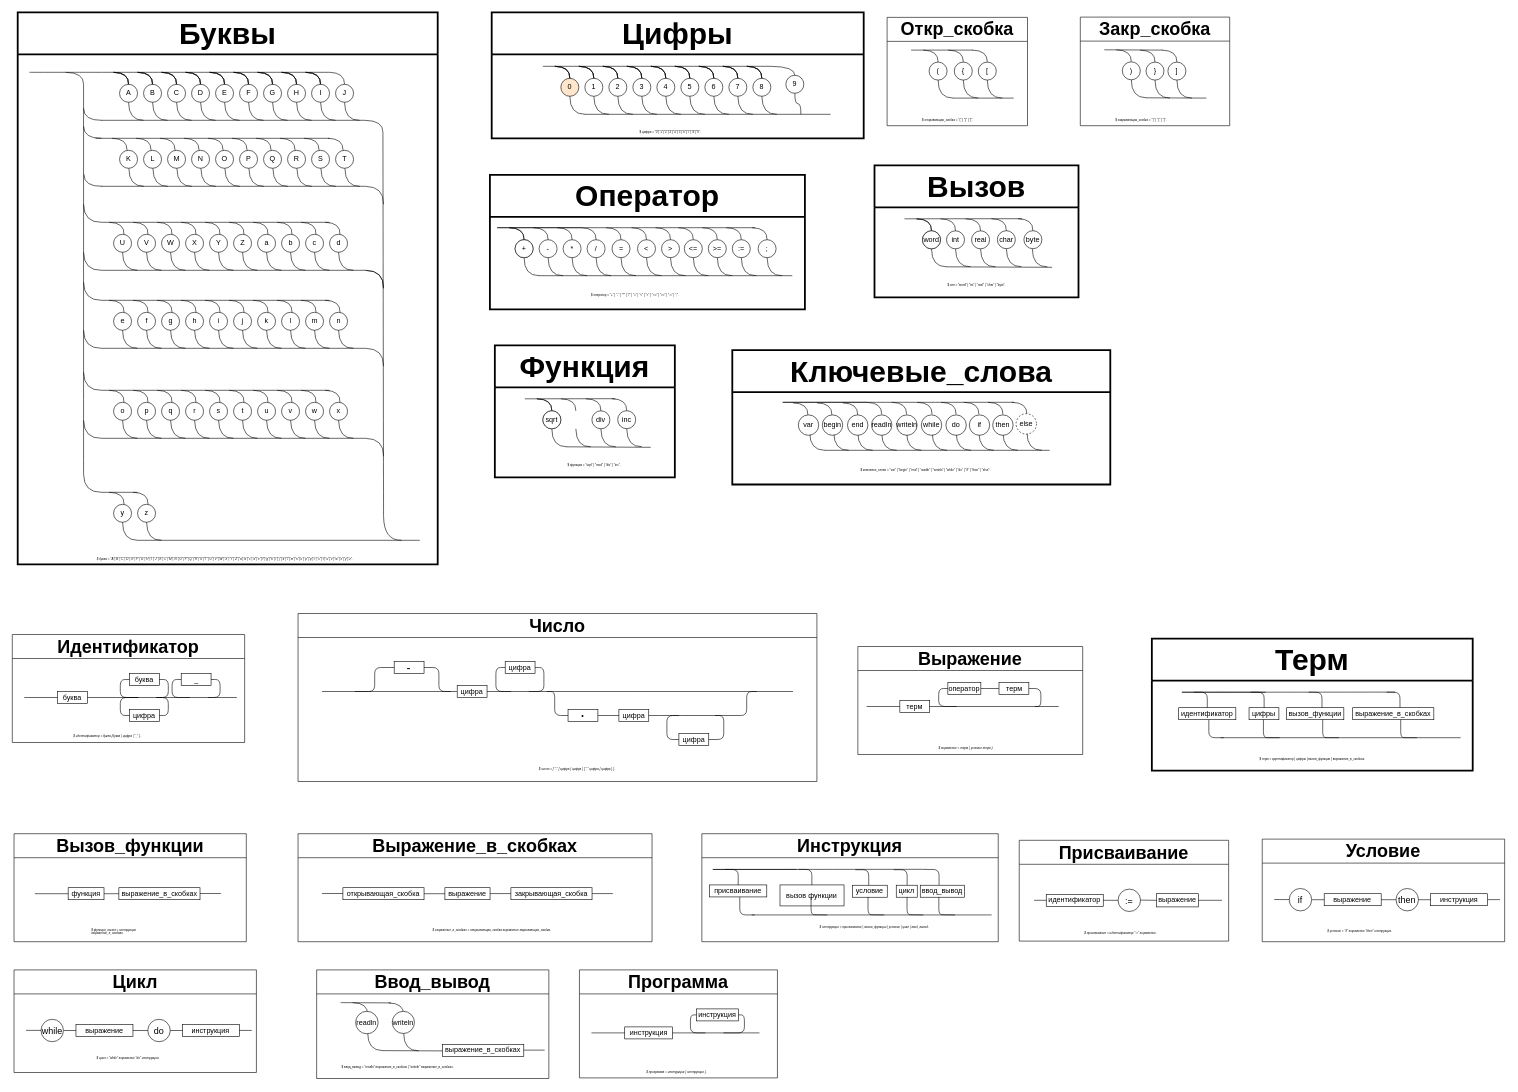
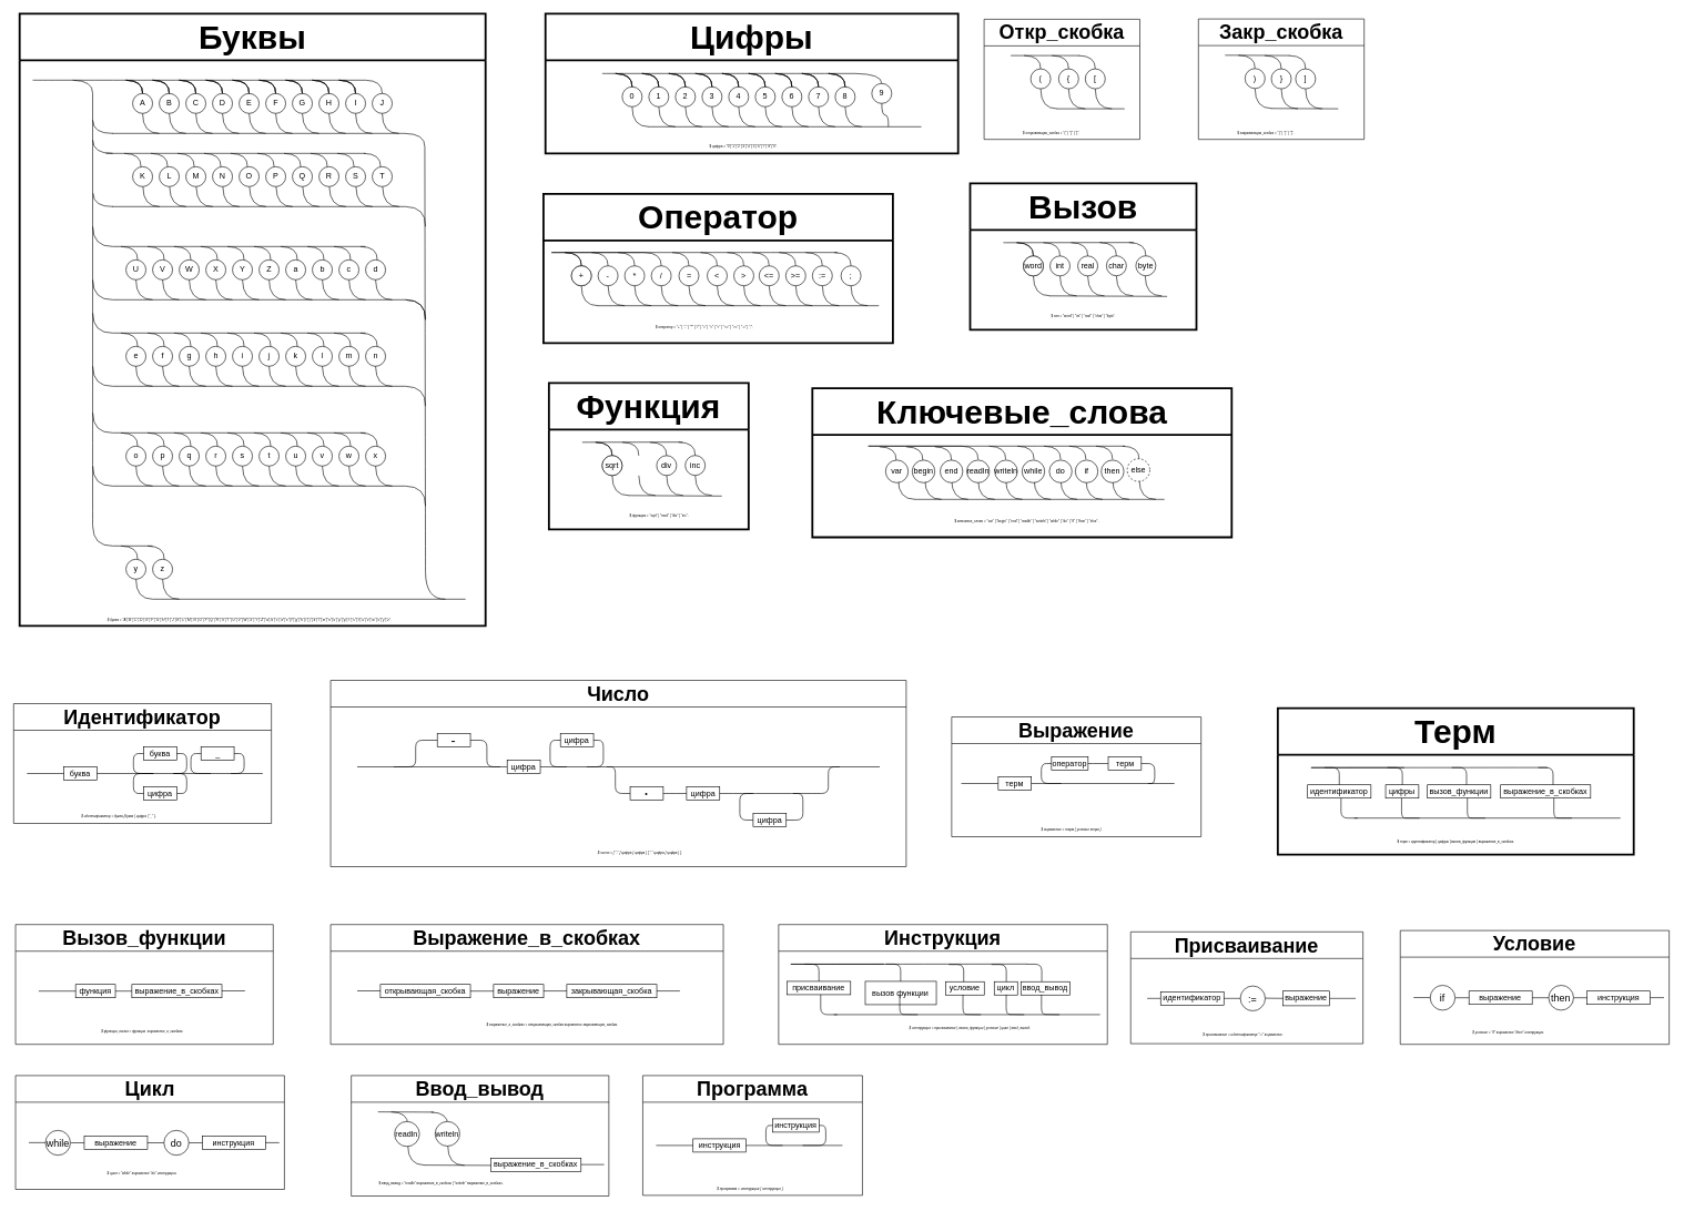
- <mxCell id="210" value="0" style="ellipse;whiteSpace=wrap;html=1;aspect=fixed;fillStyle=auto;rounded=1;fillColor=#ffe6cc;" parent="1" vertex="1"><mxGeometry x="934.24" y="130" width="30" height="30" as="geometry" /></mxCell>
+ <mxCell id="210" value="0" style="ellipse;whiteSpace=wrap;html=1;aspect=fixed;fillStyle=auto;rounded=1;" parent="1" vertex="1"><mxGeometry x="934.24" y="130" width="30" height="30" as="geometry" /></mxCell>
- <mxCell id="416" value="$ выражение_в_скобках = открывающая_скобка выражение закрывающая_скобка." style="text;whiteSpace=wrap;html=1;fontSize=5;fontStyle=2" parent="415" vertex="1"><mxGeometry x="222.38" y="150" width="210" height="20" as="geometry" /></mxCell>
+ <mxCell id="416" value="$ выражение_в_скобках = открывающая_скобка выражение закрывающая_скобка." style="text;whiteSpace=wrap;html=1;fontSize=5;fontStyle=2" parent="415" vertex="1"><mxGeometry x="232.38" y="140" width="210" height="20" as="geometry" /></mxCell>
- <mxCell id="409" value="$ функция_вызов = инструкция&amp;nbsp; выражение_в_скобках." style="text;whiteSpace=wrap;html=1;fontSize=5;fontStyle=2" parent="408" vertex="1"><mxGeometry x="127.36" y="150" width="132.43" height="20" as="geometry" /></mxCell>
+ <mxCell id="409" value="$ функция_вызов = функция&amp;nbsp; выражение_в_скобках." style="text;whiteSpace=wrap;html=1;fontSize=5;fontStyle=2" parent="408" vertex="1"><mxGeometry x="127.36" y="150" width="132.43" height="20" as="geometry" /></mxCell>
